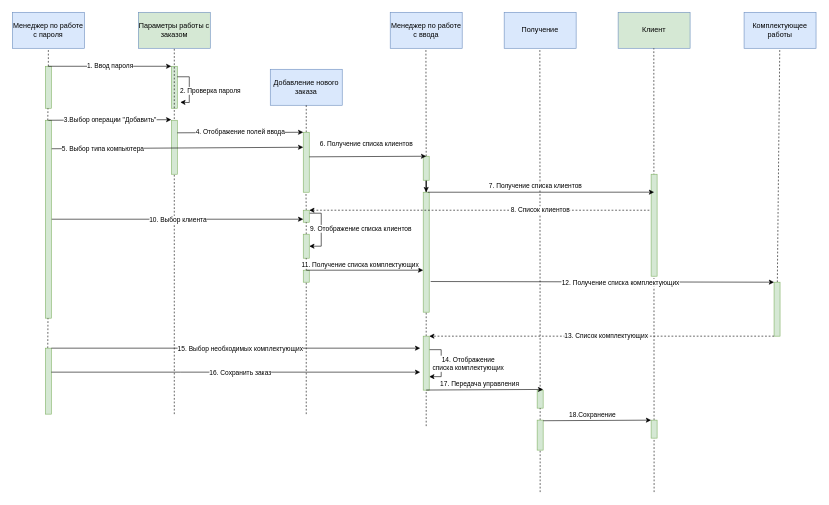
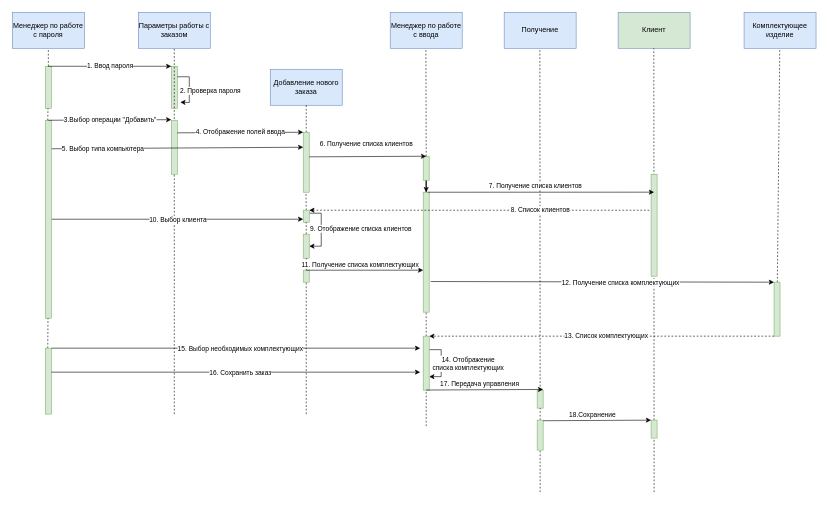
- <mxCell id="3" value="Параметры работы с заказом" style="rounded=0;whiteSpace=wrap;html=1;fillColor=#d5e8d4;strokeColor=#6c8ebf;" parent="1" vertex="1"><mxGeometry x="230" y="20" width="120" height="60" as="geometry" /></mxCell>
+ <mxCell id="3" value="Параметры работы с заказом" style="rounded=0;whiteSpace=wrap;html=1;fillColor=#dae8fc;strokeColor=#6c8ebf;" parent="1" vertex="1"><mxGeometry x="230" y="20" width="120" height="60" as="geometry" /></mxCell>
- <mxCell id="26" value="Комплектующее работы" style="rounded=0;whiteSpace=wrap;html=1;fillColor=#dae8fc;strokeColor=#6c8ebf;" parent="1" vertex="1"><mxGeometry x="1240" y="20" width="120" height="60" as="geometry" /></mxCell>
+ <mxCell id="26" value="Комплектующее изделие" style="rounded=0;whiteSpace=wrap;html=1;fillColor=#dae8fc;strokeColor=#6c8ebf;" parent="1" vertex="1"><mxGeometry x="1240" y="20" width="120" height="60" as="geometry" /></mxCell>
